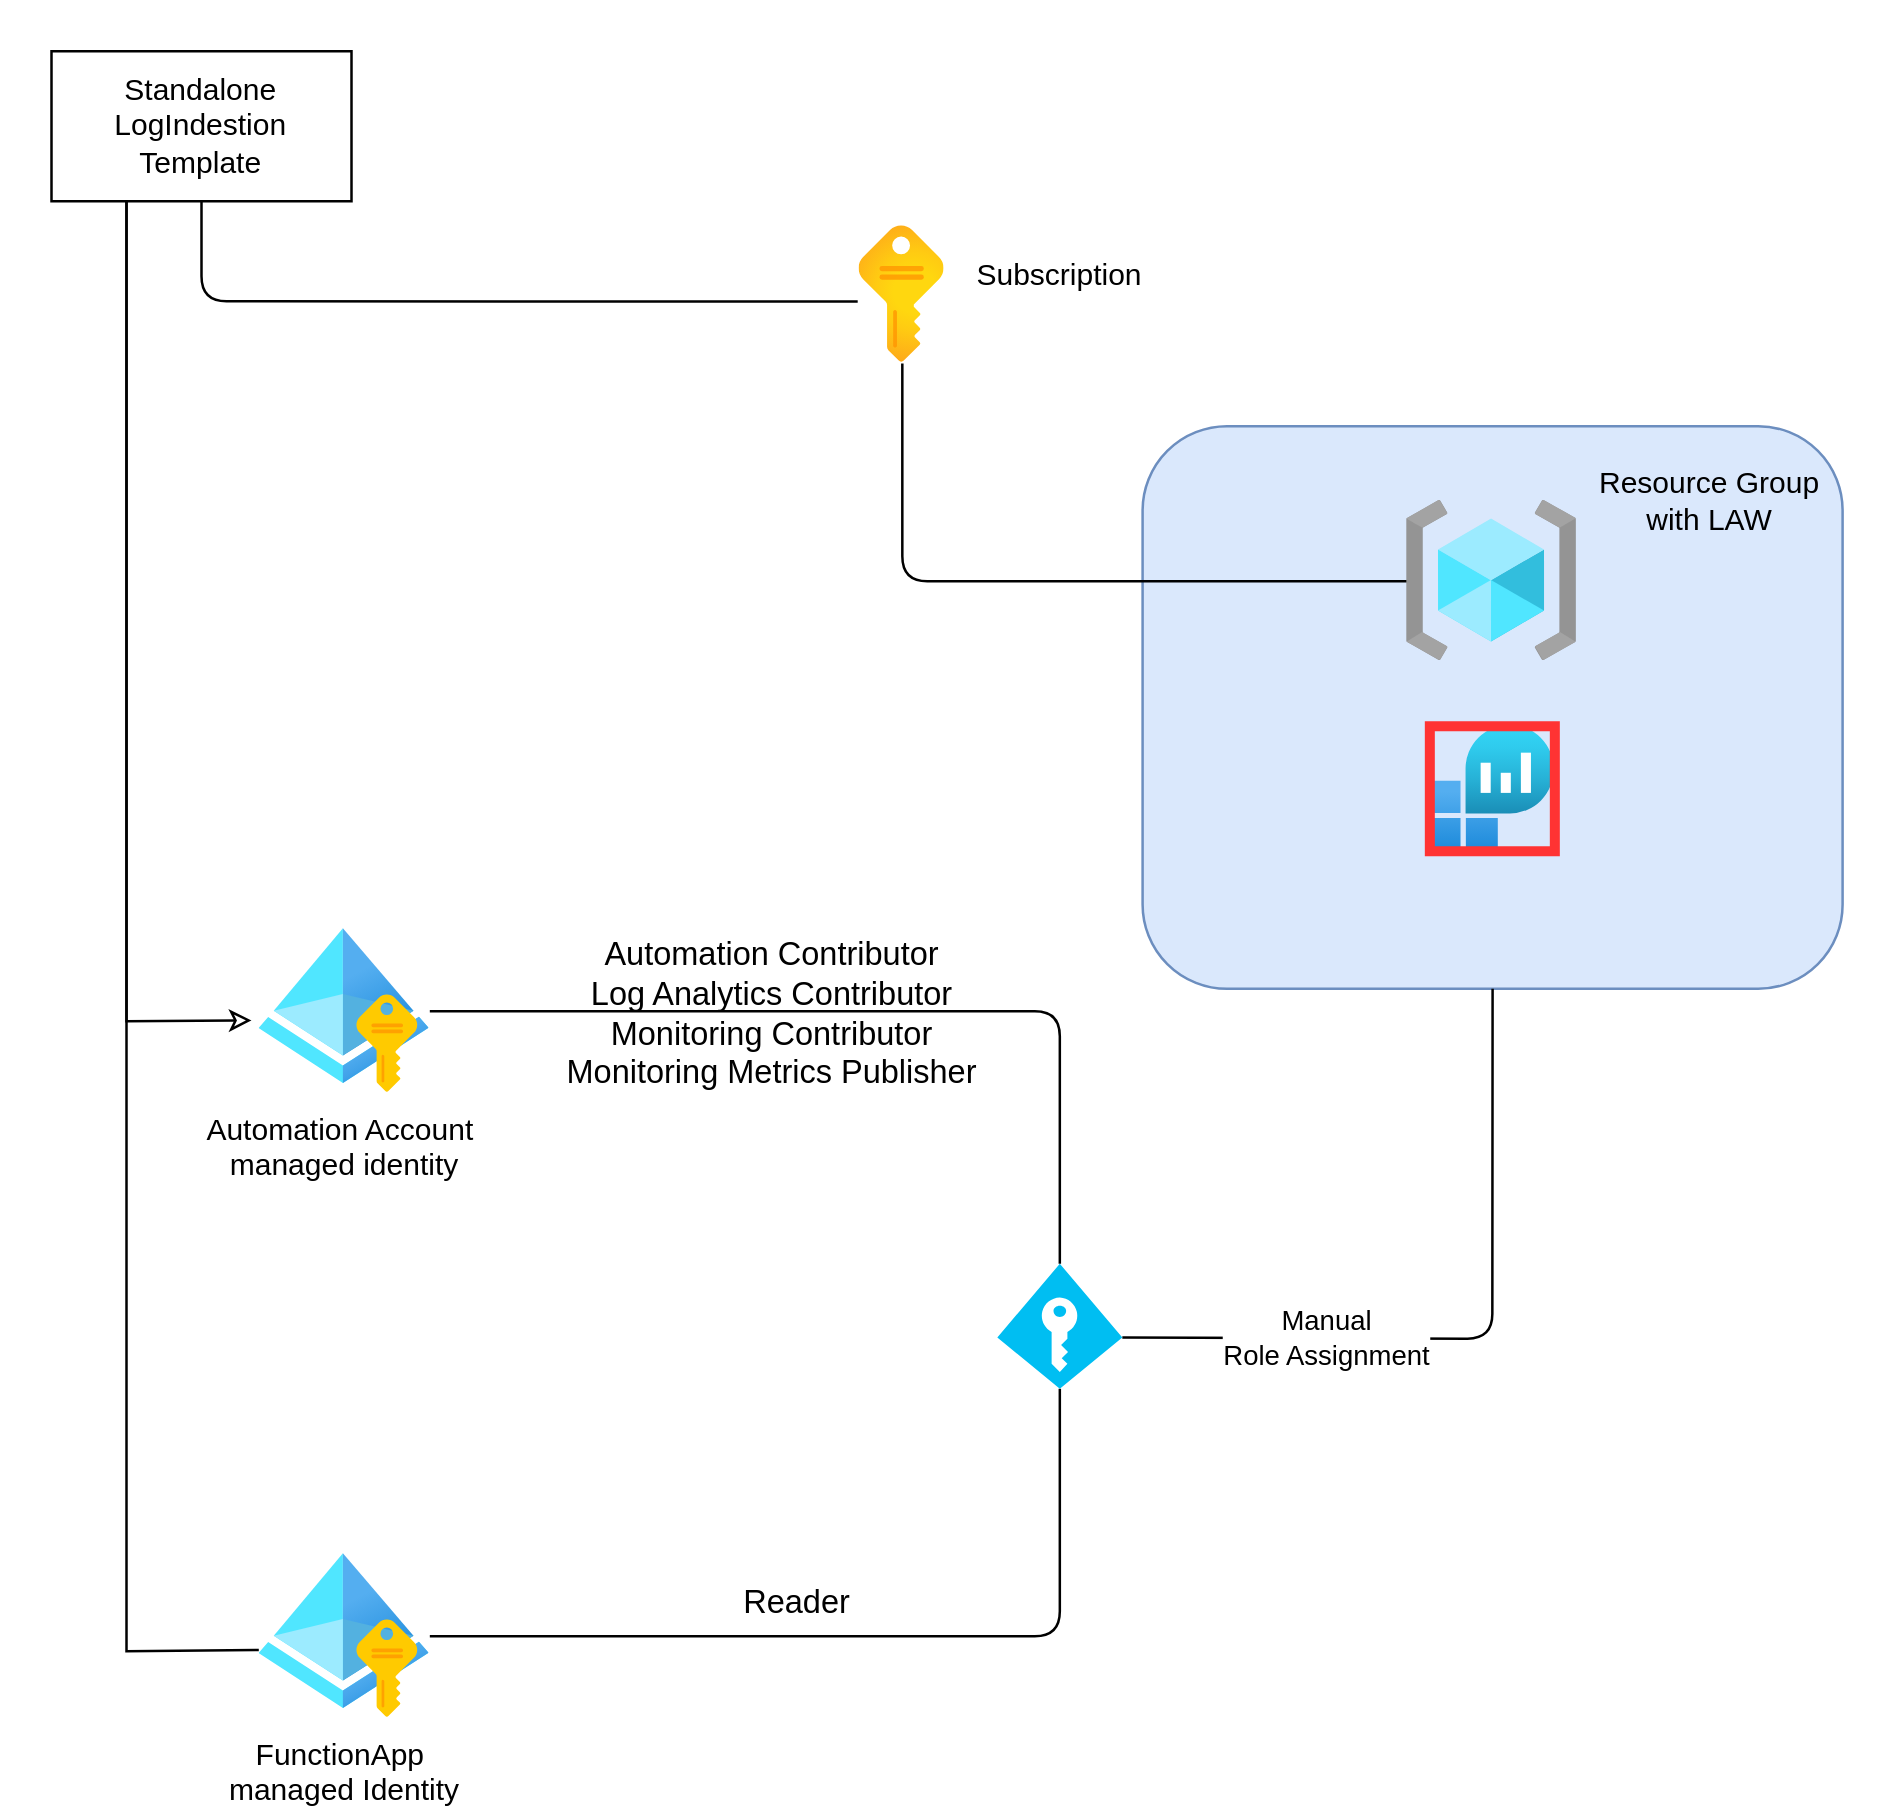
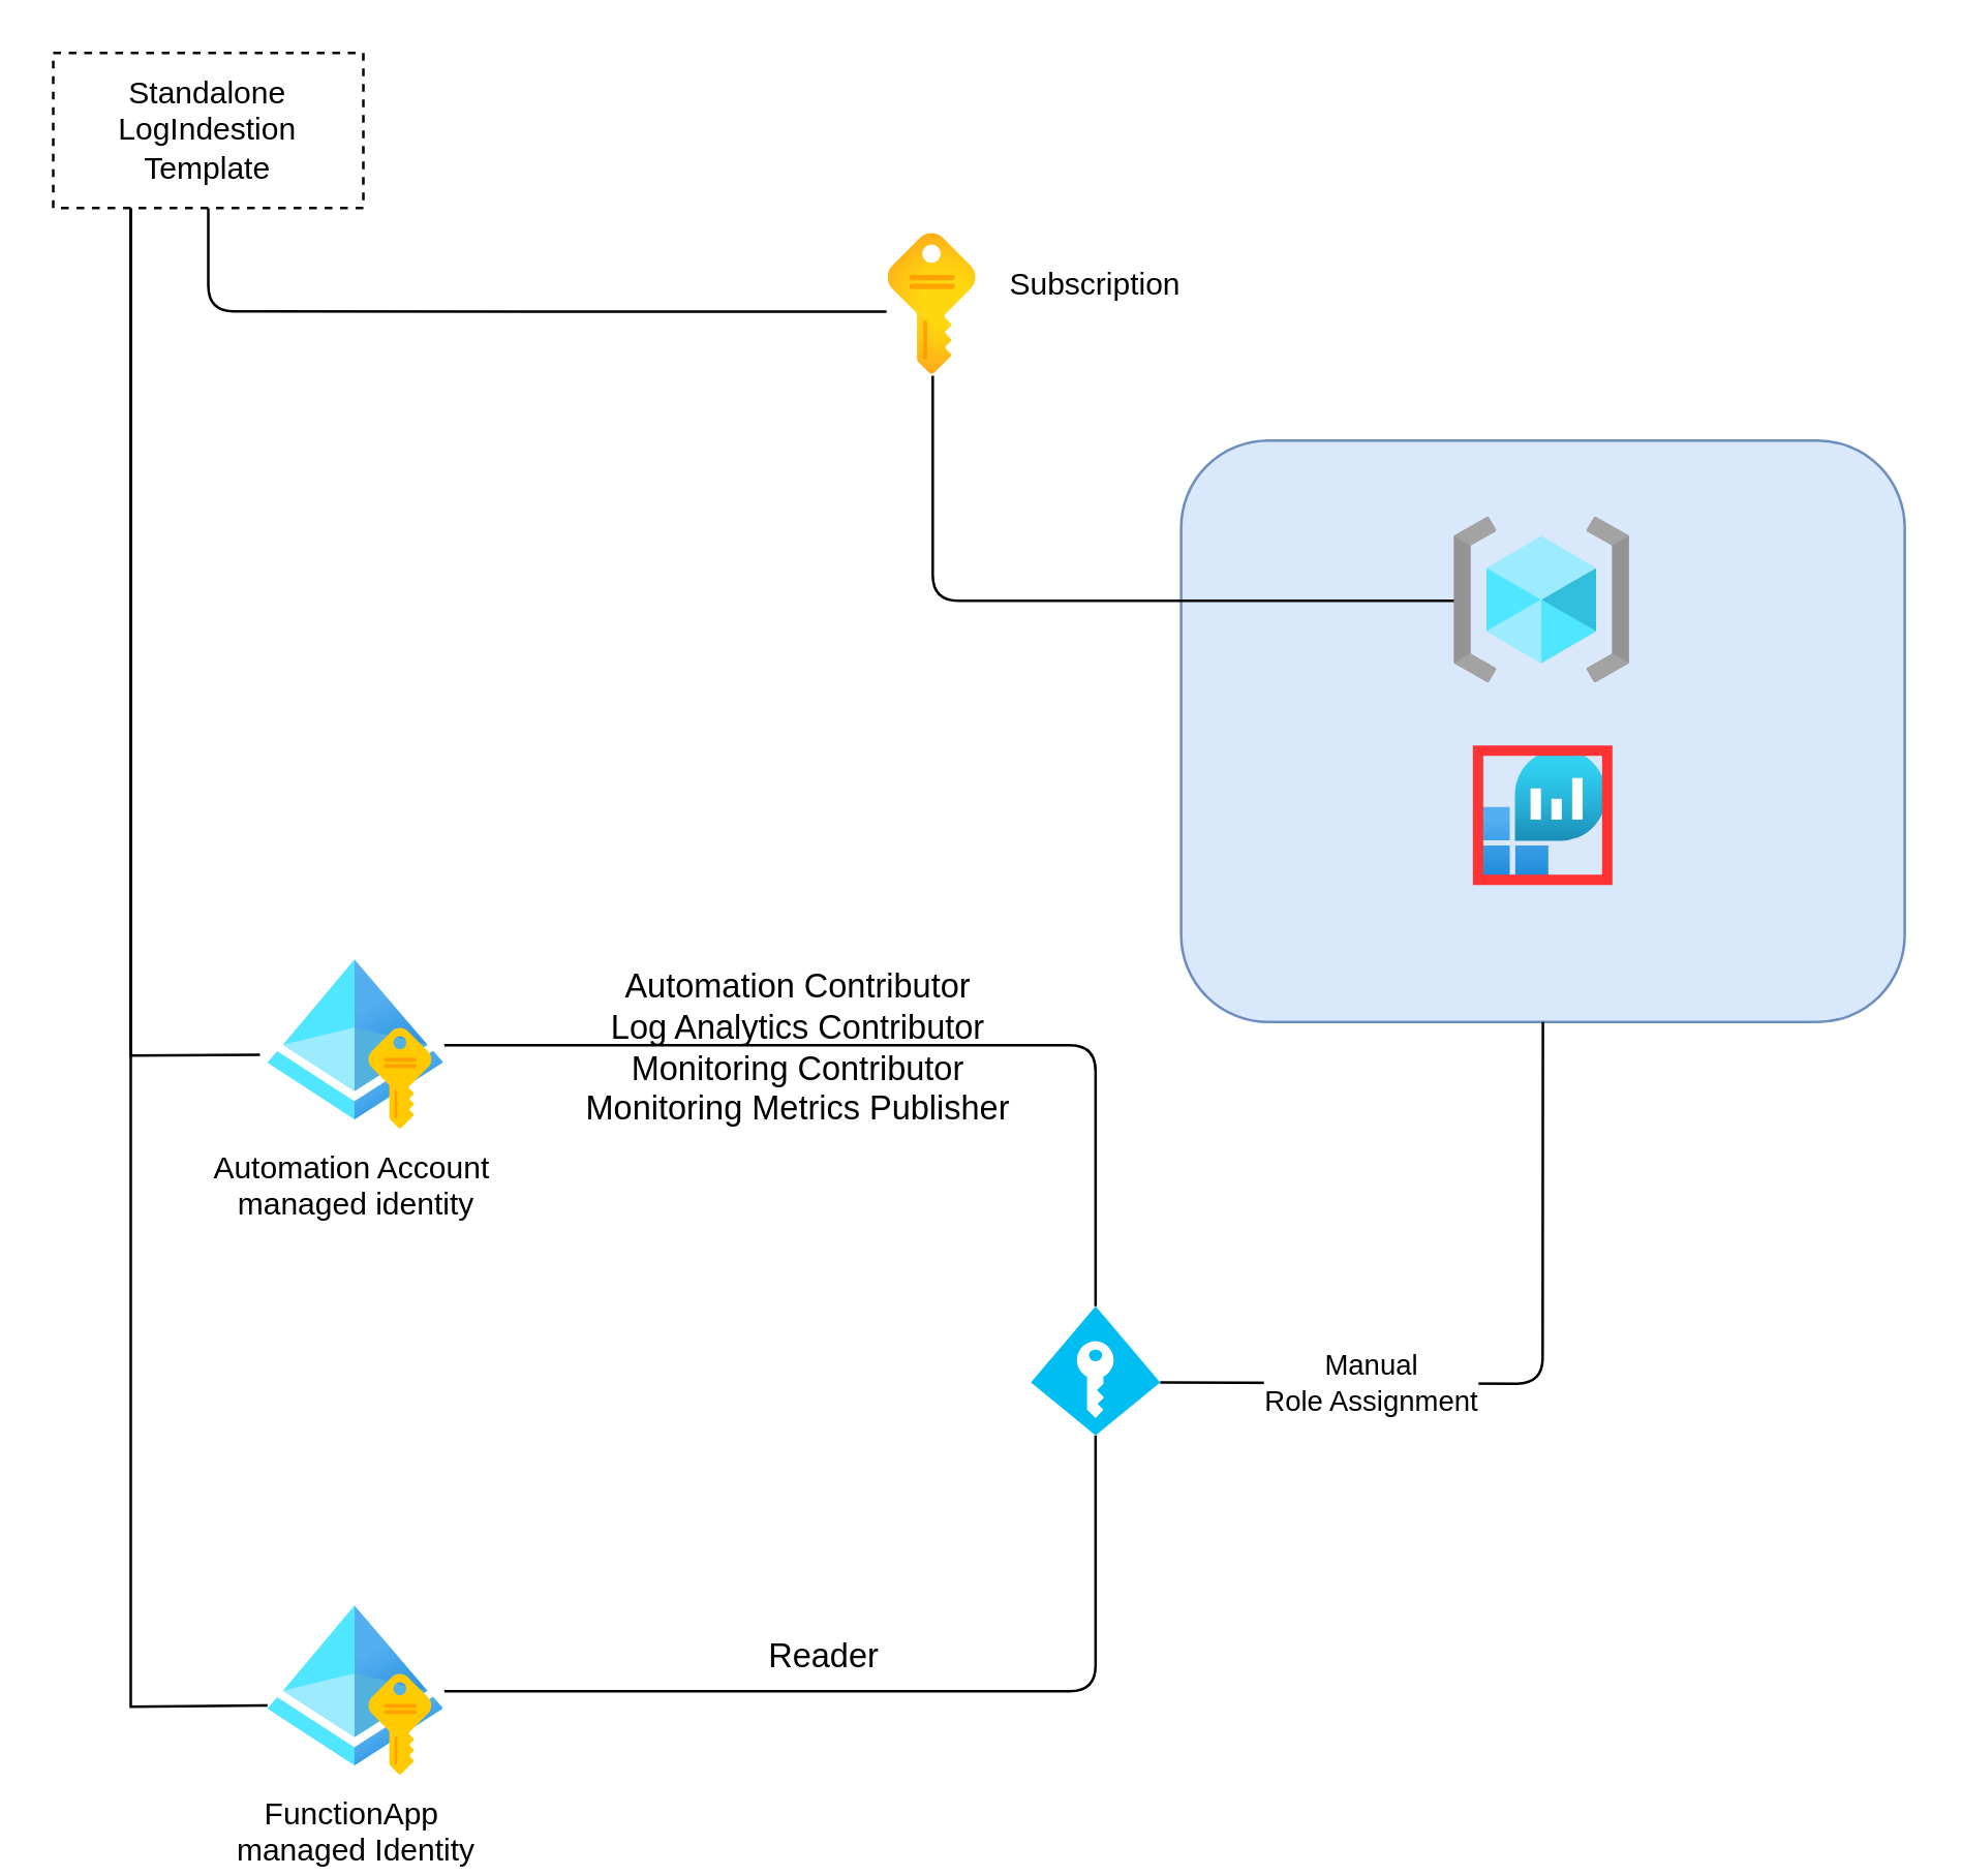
- <mxCell id="6" value="Standalone LogIndestion Template" style="whiteSpace=wrap;html=1;" vertex="1" parent="1"><mxGeometry x="20" y="20" width="120" height="60" as="geometry" /></mxCell>
+ <mxCell id="6" value="Standalone LogIndestion Template" style="whiteSpace=wrap;html=1;dashed=1;" vertex="1" parent="1"><mxGeometry x="20" y="20" width="120" height="60" as="geometry" /></mxCell>
- <mxCell id="15" value="Resource Group&lt;br&gt;with LAW" style="text;html=1;align=center;verticalAlign=middle;resizable=0;points=[];autosize=1;strokeColor=none;fillColor=none;" vertex="1" parent="1"><mxGeometry x="633.33" y="185" width="100" height="30" as="geometry" /></mxCell>
- <mxCell id="4" style="edgeStyle=none;rounded=0;html=1;fontSize=13;endArrow=classic;endFill=0;entryX=-0.049;entryY=0.554;entryDx=0;entryDy=0;entryPerimeter=0;exitX=0.25;exitY=1;exitDx=0;exitDy=0;" edge="1" parent="1" source="6" target="8"><mxGeometry relative="1" as="geometry"><Array as="points"><mxPoint x="50" y="408" /></Array></mxGeometry></mxCell>
+ <mxCell id="4" style="edgeStyle=none;rounded=0;html=1;fontSize=13;endArrow=none;endFill=0;entryX=-0.049;entryY=0.554;entryDx=0;entryDy=0;entryPerimeter=0;exitX=0.25;exitY=1;exitDx=0;exitDy=0;" edge="1" parent="1" source="6" target="8"><mxGeometry relative="1" as="geometry"><Array as="points"><mxPoint x="50" y="408" /></Array></mxGeometry></mxCell>
